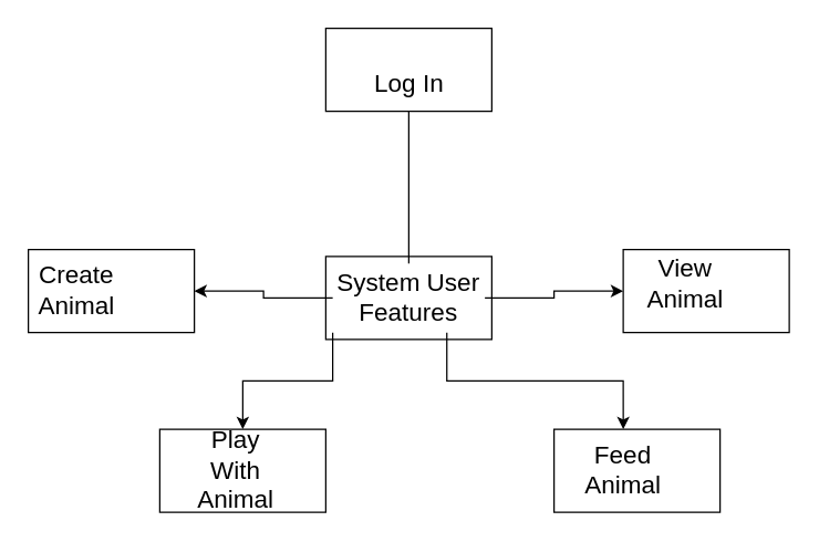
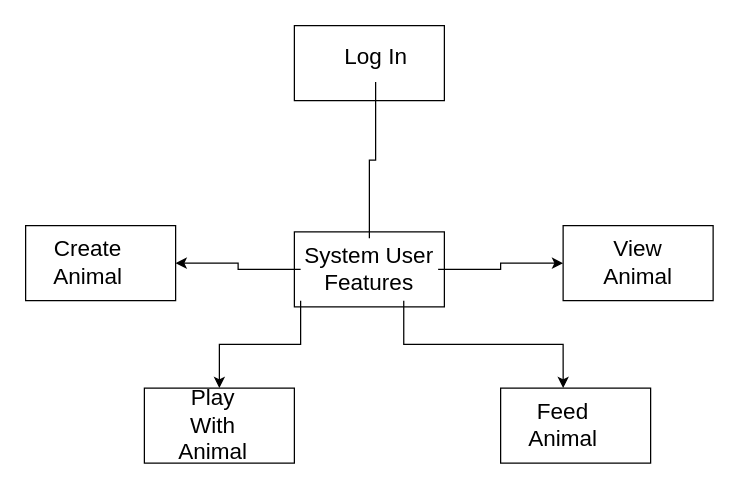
- <mxCell id="14" value="&lt;font style=&quot;font-size: 18px&quot;&gt;Log In&lt;/font&gt;" style="text;html=1;strokeColor=none;fillColor=none;align=center;verticalAlign=middle;whiteSpace=wrap;rounded=0;" vertex="1" parent="1"><mxGeometry x="257.5" y="40" width="75" height="40" as="geometry" /></mxCell>
+ <mxCell id="14" value="&lt;font style=&quot;font-size: 18px&quot;&gt;Log In&lt;/font&gt;" style="text;html=1;strokeColor=none;fillColor=none;align=center;verticalAlign=middle;whiteSpace=wrap;rounded=0;" vertex="1" parent="1"><mxGeometry x="262.5" y="25" width="75" height="40" as="geometry" /></mxCell>
- <mxCell id="16" value="&lt;font style=&quot;font-size: 18px&quot;&gt;View Animal&lt;/font&gt;" style="text;html=1;strokeColor=none;fillColor=none;align=center;verticalAlign=middle;whiteSpace=wrap;rounded=0;" vertex="1" parent="1"><mxGeometry x="475" y="195" width="40" height="20" as="geometry" /></mxCell>
+ <mxCell id="16" value="&lt;font style=&quot;font-size: 18px&quot;&gt;View Animal&lt;/font&gt;" style="text;html=1;strokeColor=none;fillColor=none;align=center;verticalAlign=middle;whiteSpace=wrap;rounded=0;" vertex="1" parent="1"><mxGeometry x="490" y="200" width="40" height="20" as="geometry" /></mxCell>
- <mxCell id="15" value="&lt;font style=&quot;font-size: 18px&quot;&gt;Create Animal&lt;/font&gt;" style="text;html=1;strokeColor=none;fillColor=none;align=center;verticalAlign=middle;whiteSpace=wrap;rounded=0;" vertex="1" parent="1"><mxGeometry x="35" y="200" width="40" height="20" as="geometry" /></mxCell>
+ <mxCell id="15" value="&lt;font style=&quot;font-size: 18px&quot;&gt;Create Animal&lt;/font&gt;" style="text;html=1;strokeColor=none;fillColor=none;align=center;verticalAlign=middle;whiteSpace=wrap;rounded=0;" vertex="1" parent="1"><mxGeometry x="50" y="200" width="40" height="20" as="geometry" /></mxCell>
